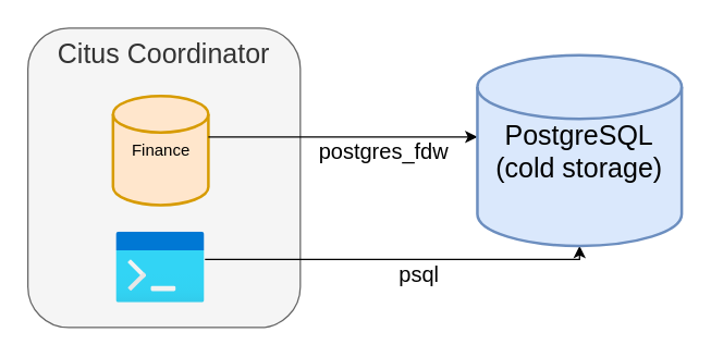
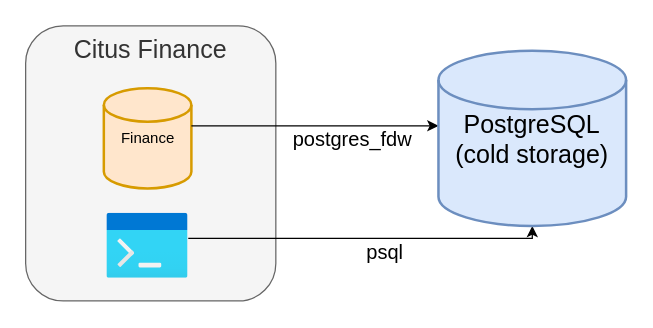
- <mxCell id="2" value="Citus Coordinator" style="rounded=1;whiteSpace=wrap;html=1;verticalAlign=top;fontSize=20;fillColor=#f5f5f5;fontColor=#333333;strokeColor=#666666;" parent="1" vertex="1"><mxGeometry x="20" y="20" width="200" height="220" as="geometry" /></mxCell>
+ <mxCell id="2" value="Citus Finance" style="rounded=1;whiteSpace=wrap;html=1;verticalAlign=top;fontSize=20;fillColor=#f5f5f5;fontColor=#333333;strokeColor=#666666;" parent="1" vertex="1"><mxGeometry x="20" y="20" width="200" height="220" as="geometry" /></mxCell>
